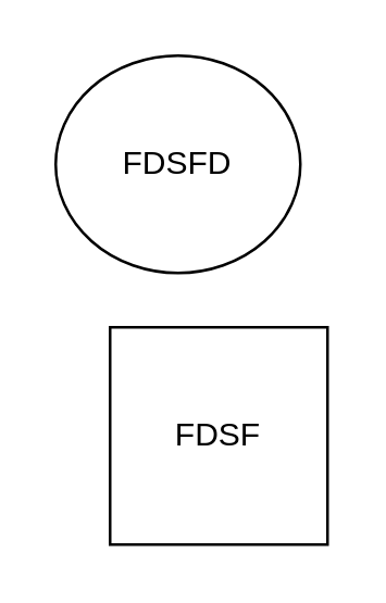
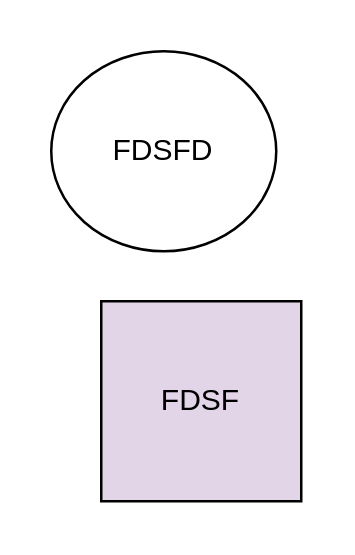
- <mxCell id="2" value="FDSF" style="whiteSpace=wrap;html=1;aspect=fixed;" vertex="1" parent="1"><mxGeometry x="40" y="120" width="80" height="80" as="geometry" /></mxCell>
+ <mxCell id="2" value="FDSF" style="whiteSpace=wrap;html=1;aspect=fixed;fillColor=#e1d5e7;" vertex="1" parent="1"><mxGeometry x="40" y="120" width="80" height="80" as="geometry" /></mxCell>
